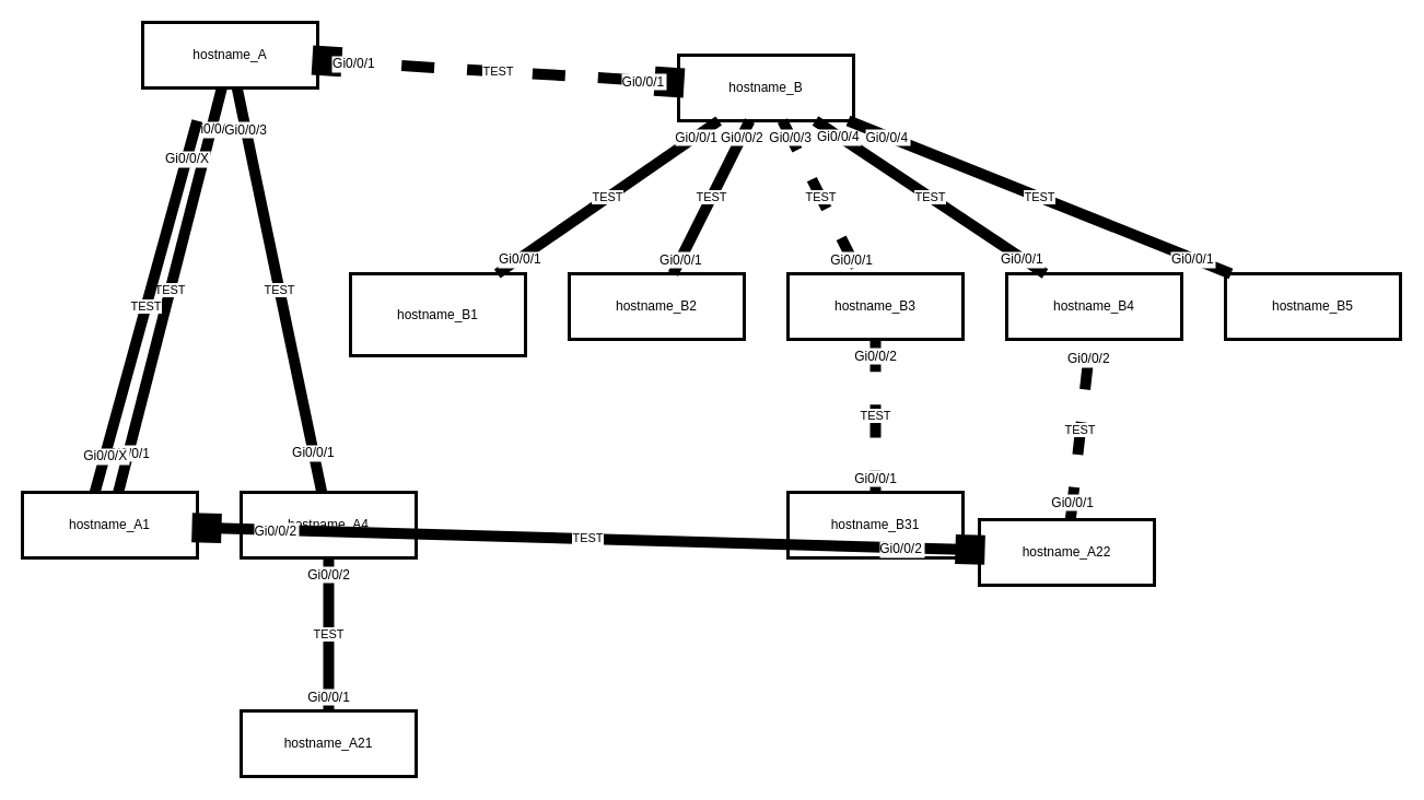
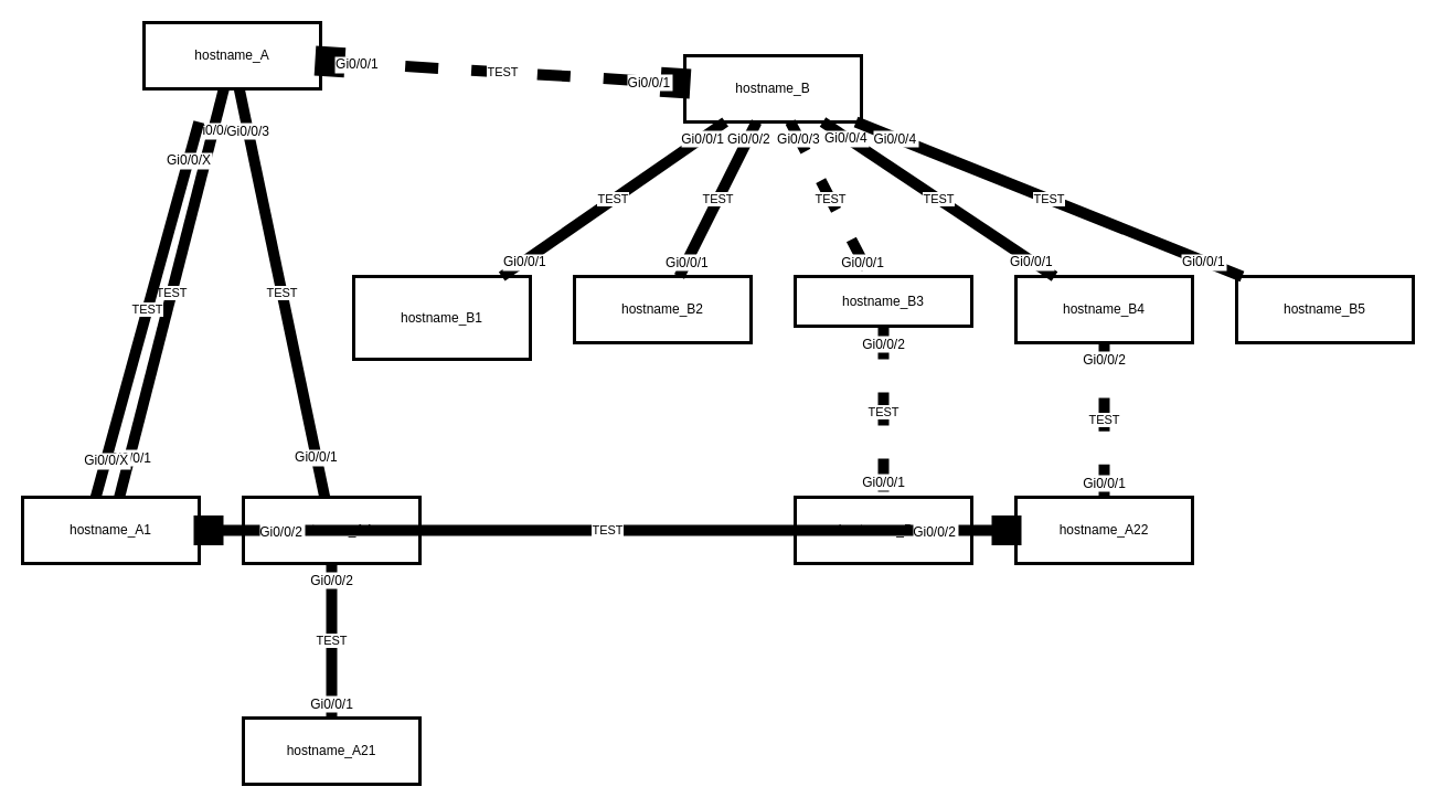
- <mxCell id="8" value="hostname_B3" style="shape=rectangle;strokeWidth=3;whiteSpace=wrap;html=1;" parent="1" vertex="1" vertex_type="Vertex.NODE"><mxGeometry x="720" y="250" width="160" height="60" as="geometry" /></mxCell>
+ <mxCell id="8" value="hostname_B3" style="shape=rectangle;strokeWidth=3;whiteSpace=wrap;html=1;" parent="1" vertex="1" vertex_type="Vertex.NODE"><mxGeometry x="720" y="250" width="160" height="45" as="geometry" /></mxCell>
- <mxCell id="13" value="hostname_B31" style="shape=rectangle;strokeWidth=3;whiteSpace=wrap;html=1;" parent="1" vertex="1" vertex_type="Vertex.NODE"><mxGeometry x="720" y="450" width="160" height="60" as="geometry" /></mxCell>
+ <mxCell id="13" value="hostname_B38" style="shape=rectangle;strokeWidth=3;whiteSpace=wrap;html=1;" parent="1" vertex="1" vertex_type="Vertex.NODE"><mxGeometry x="720" y="450" width="160" height="60" as="geometry" /></mxCell>
- <mxCell id="12" value="hostname_A22" style="shape=rectangle;strokeWidth=3;whiteSpace=wrap;html=1;" parent="1" vertex="1" vertex_type="Vertex.NODE"><mxGeometry x="895" y="475" width="160" height="60" as="geometry" /></mxCell>
+ <mxCell id="12" value="hostname_A22" style="shape=rectangle;strokeWidth=3;whiteSpace=wrap;html=1;" parent="1" vertex="1" vertex_type="Vertex.NODE"><mxGeometry x="920" y="450" width="160" height="60" as="geometry" /></mxCell>
